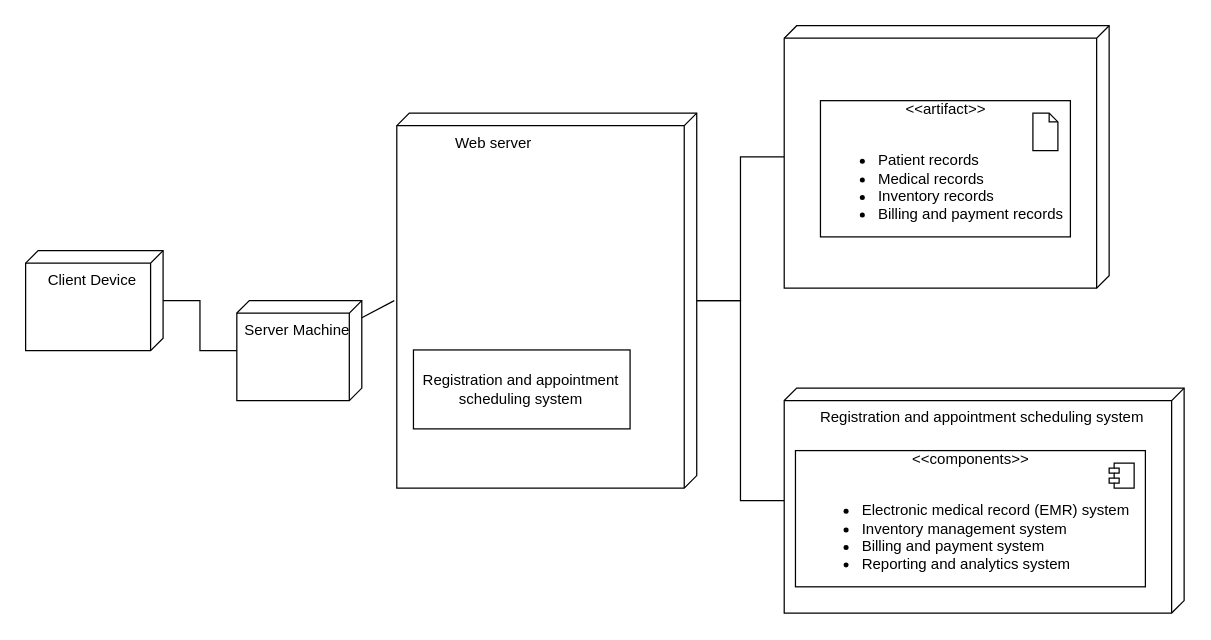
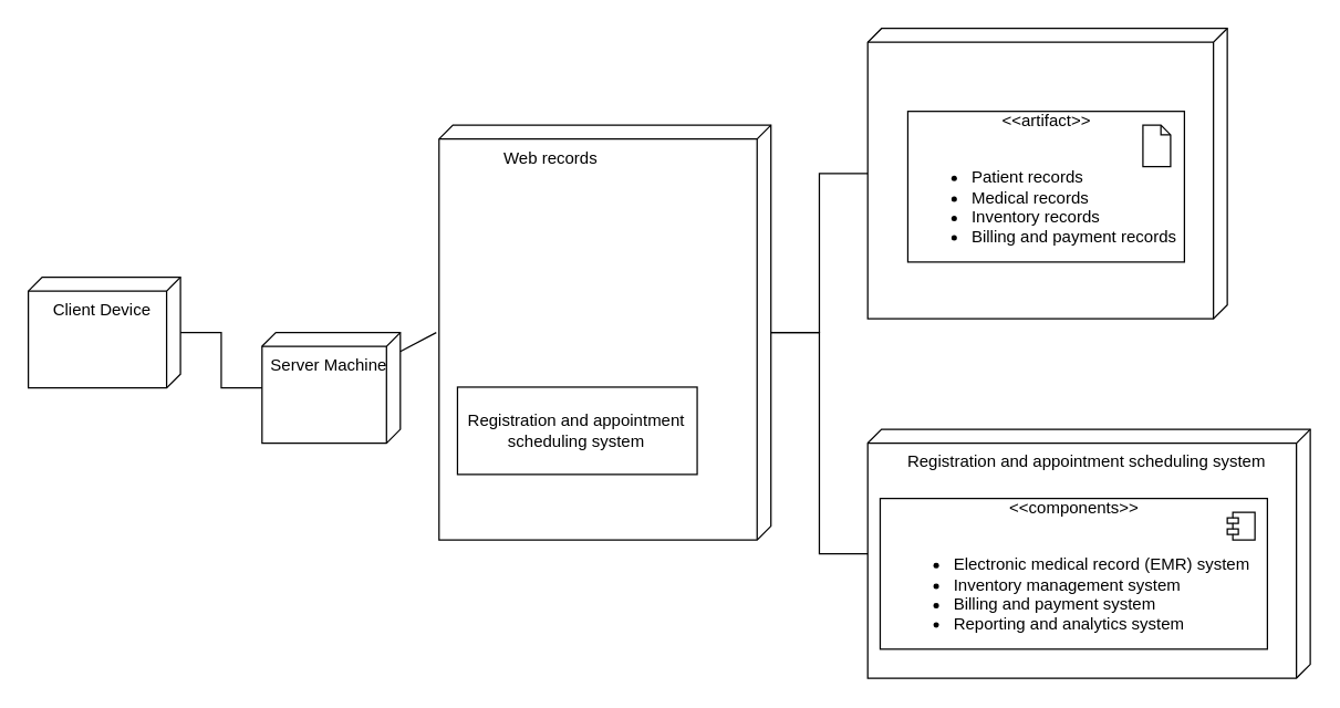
- <mxCell id="4" value="&amp;nbsp; &amp;nbsp; &amp;nbsp; &amp;nbsp; &amp;nbsp; &amp;nbsp; Web server&lt;br&gt;" style="verticalAlign=top;align=left;shape=cube;size=10;direction=south;fontStyle=0;html=1;boundedLbl=1;spacingLeft=5;" parent="1" vertex="1"><mxGeometry x="317" y="90" width="240" height="300" as="geometry" /></mxCell>
+ <mxCell id="4" value="&amp;nbsp; &amp;nbsp; &amp;nbsp; &amp;nbsp; &amp;nbsp; &amp;nbsp; Web records&lt;br&gt;" style="verticalAlign=top;align=left;shape=cube;size=10;direction=south;fontStyle=0;html=1;boundedLbl=1;spacingLeft=5;" parent="1" vertex="1"><mxGeometry x="317" y="90" width="240" height="300" as="geometry" /></mxCell>
